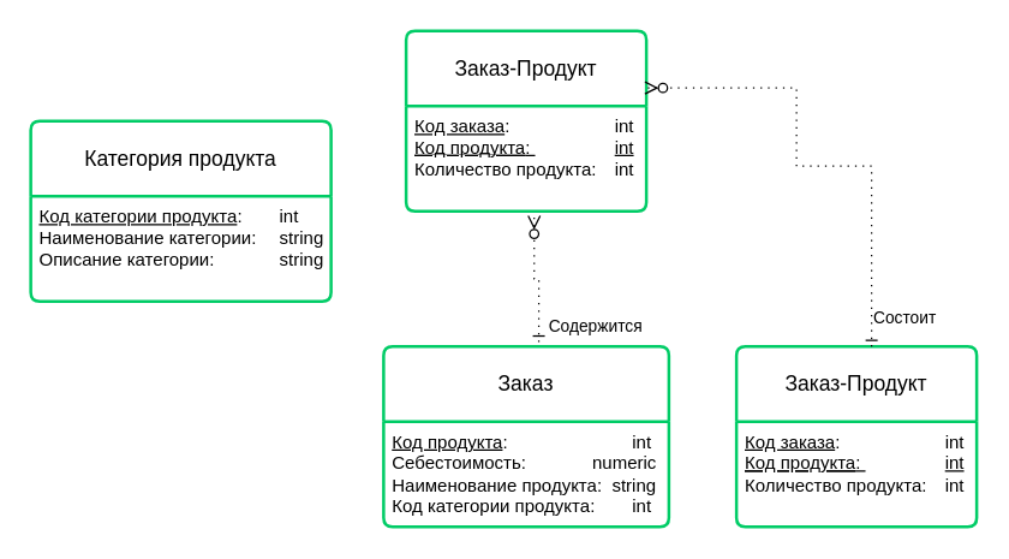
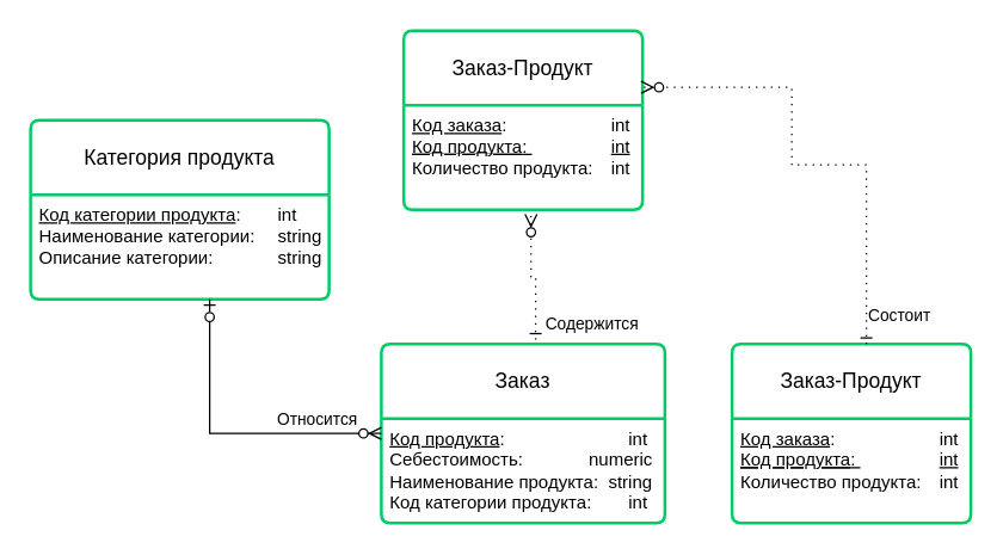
+ <mxCell id="14" value="" style="edgeStyle=orthogonalEdgeStyle;fontSize=12;html=1;endArrow=ERzeroToMany;endFill=1;rounded=0;startArrow=ERzeroToOne;startFill=0;" edge="1" parent="1" source="12" target="8"><mxGeometry width="100" height="100" relative="1" as="geometry"><mxPoint x="-10" y="300" as="sourcePoint" /><mxPoint y="200" as="targetPoint" x="90" /><Array as="points"><mxPoint x="140" y="290" /></Array></mxGeometry></mxCell>
+ <mxCell id="15" value="Относится" style="edgeLabel;html=1;align=center;verticalAlign=middle;resizable=0;points=[];" vertex="1" connectable="0" parent="14"><mxGeometry x="0.752" relative="1" as="geometry"><mxPoint x="-19" y="-10" as="offset" /></mxGeometry></mxCell>
